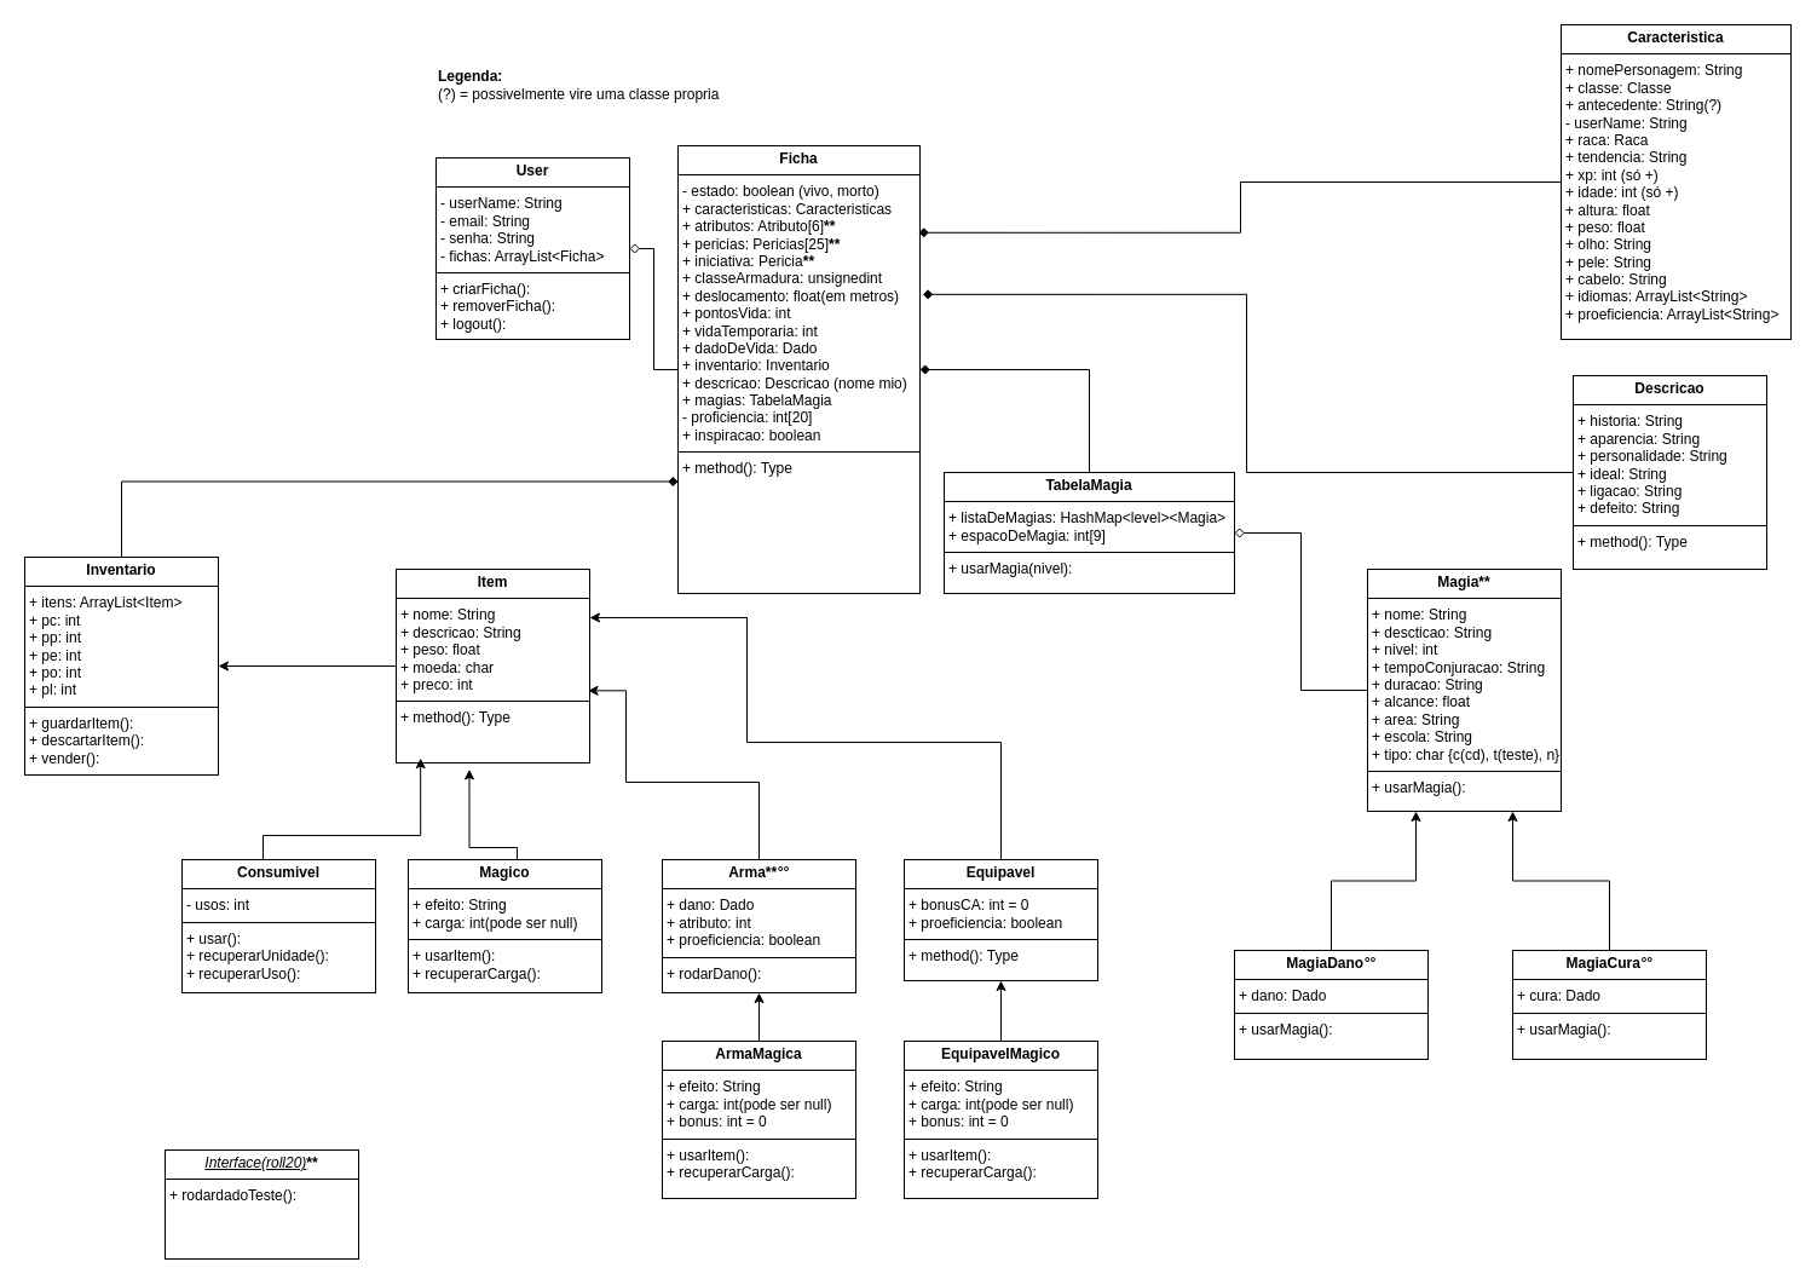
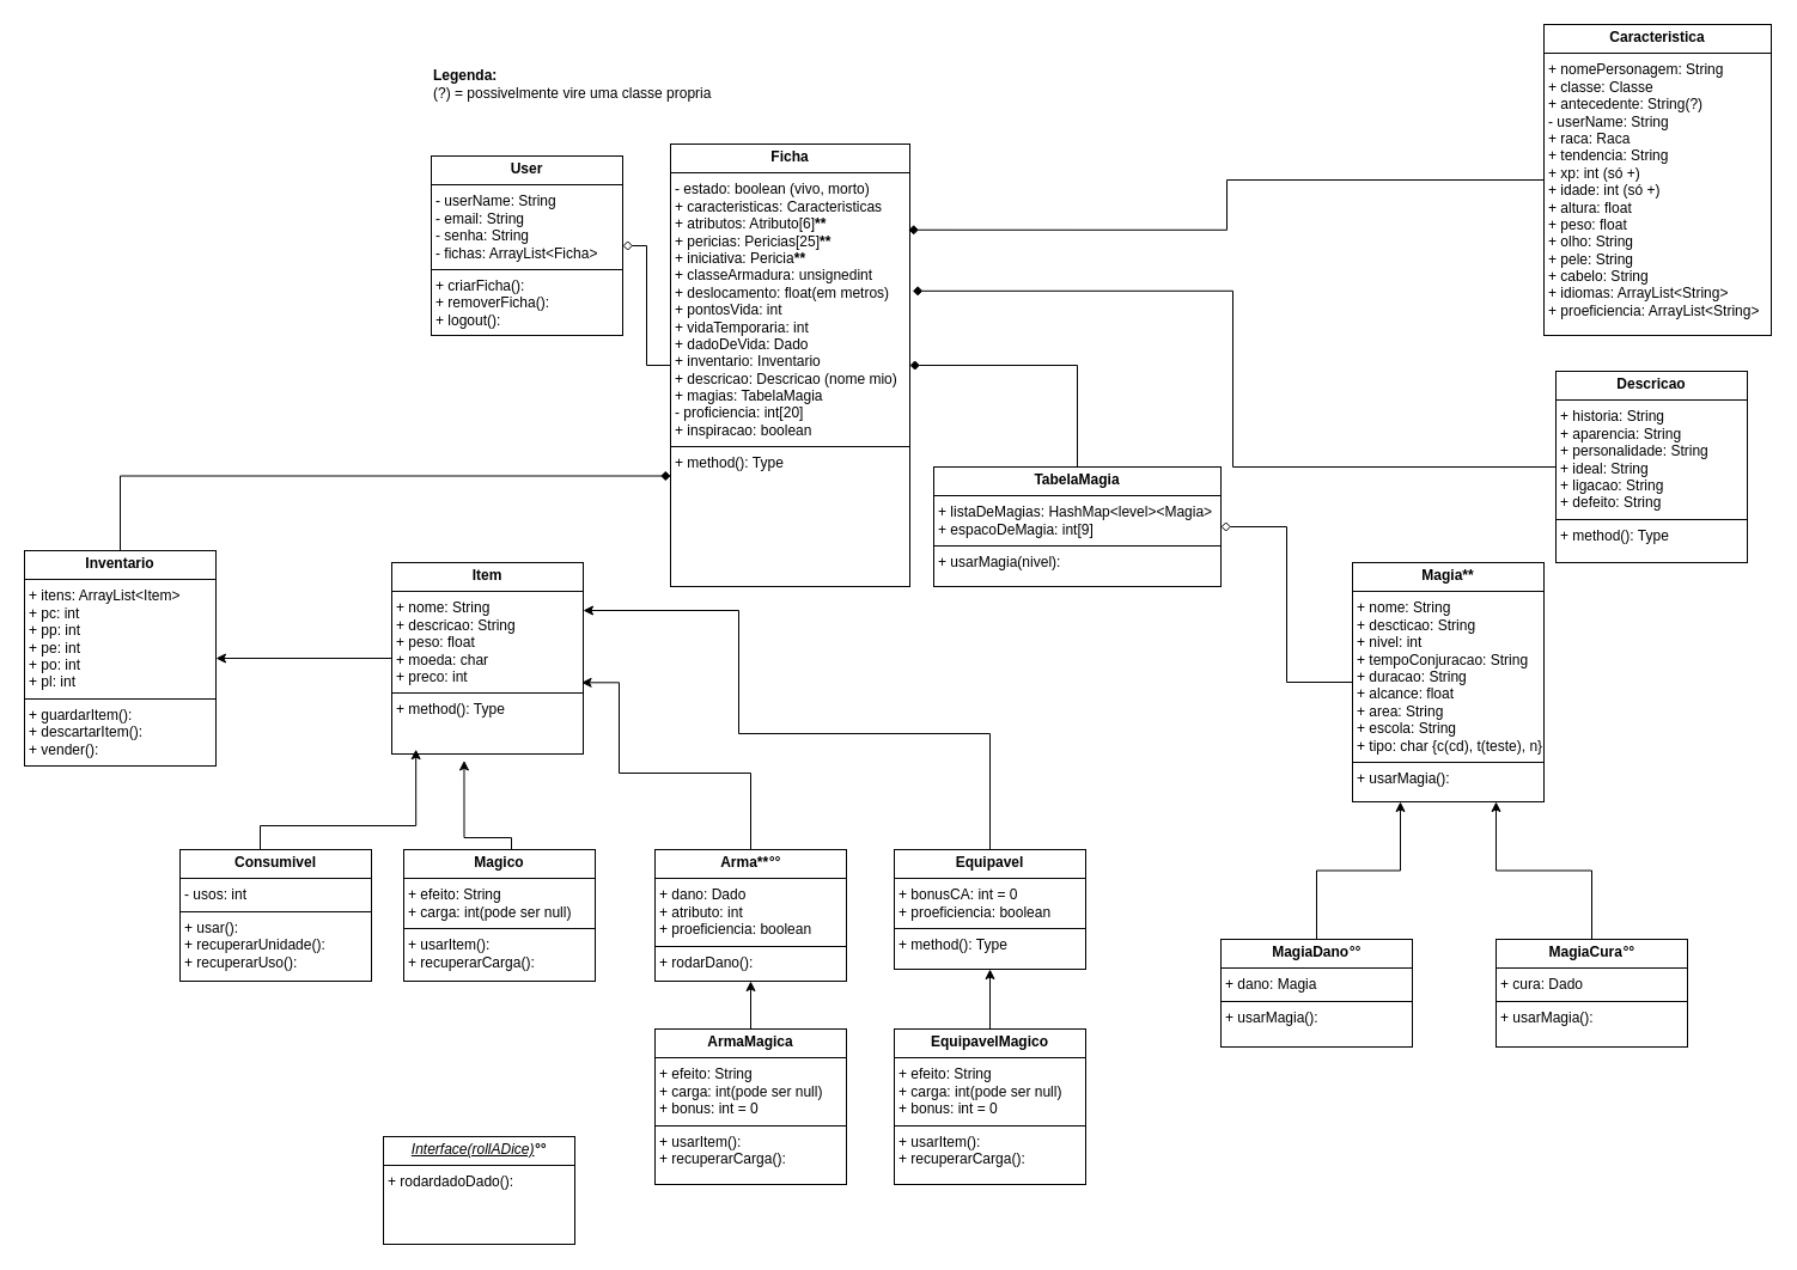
- <mxCell id="28" value="&lt;p style=&quot;margin:0px;margin-top:4px;text-align:center;&quot;&gt;&lt;b&gt;MagiaDano&lt;/b&gt;&lt;i style=&quot;background-color: transparent; color: light-dark(rgb(0, 0, 0), rgb(255, 255, 255));&quot;&gt;&lt;b&gt;°°&lt;/b&gt;&lt;/i&gt;&lt;/p&gt;&lt;hr size=&quot;1&quot; style=&quot;border-style:solid;&quot;&gt;&lt;p style=&quot;margin:0px;margin-left:4px;&quot;&gt;+ dano: Dado&lt;/p&gt;&lt;hr size=&quot;1&quot; style=&quot;border-style:solid;&quot;&gt;&lt;p style=&quot;margin:0px;margin-left:4px;&quot;&gt;+ usarMagia():&amp;nbsp;&lt;/p&gt;" style="verticalAlign=top;align=left;overflow=fill;html=1;whiteSpace=wrap;" parent="1" vertex="1"><mxGeometry x="1020" y="785" width="160" height="90" as="geometry" /></mxCell>
+ <mxCell id="28" value="&lt;p style=&quot;margin:0px;margin-top:4px;text-align:center;&quot;&gt;&lt;b&gt;MagiaDano&lt;/b&gt;&lt;i style=&quot;background-color: transparent; color: light-dark(rgb(0, 0, 0), rgb(255, 255, 255));&quot;&gt;&lt;b&gt;°°&lt;/b&gt;&lt;/i&gt;&lt;/p&gt;&lt;hr size=&quot;1&quot; style=&quot;border-style:solid;&quot;&gt;&lt;p style=&quot;margin:0px;margin-left:4px;&quot;&gt;+ dano: Magia&lt;/p&gt;&lt;hr size=&quot;1&quot; style=&quot;border-style:solid;&quot;&gt;&lt;p style=&quot;margin:0px;margin-left:4px;&quot;&gt;+ usarMagia():&amp;nbsp;&lt;/p&gt;" style="verticalAlign=top;align=left;overflow=fill;html=1;whiteSpace=wrap;" parent="1" vertex="1"><mxGeometry x="1020" y="785" width="160" height="90" as="geometry" /></mxCell>
- <mxCell id="33" value="&lt;p style=&quot;margin:0px;margin-top:4px;text-align:center;&quot;&gt;&lt;i style=&quot;text-decoration-line: underline;&quot;&gt;Interface(roll20)&lt;/i&gt;&lt;b&gt;**&lt;/b&gt;&lt;/p&gt;&lt;hr size=&quot;1&quot; style=&quot;border-style:solid;&quot;&gt;&lt;p style=&quot;margin:0px;margin-left:4px;&quot;&gt;+ rodardadoTeste():&lt;/p&gt;&lt;p style=&quot;margin:0px;margin-left:4px;&quot;&gt;&lt;br&gt;&lt;/p&gt;" style="verticalAlign=top;align=left;overflow=fill;html=1;whiteSpace=wrap;" parent="1" vertex="1"><mxGeometry x="136" y="950" width="160" height="90" as="geometry" /></mxCell>
+ <mxCell id="36" value="&lt;p style=&quot;margin:0px;margin-top:4px;text-align:center;&quot;&gt;&lt;i style=&quot;&quot;&gt;&lt;u&gt;Interface(rollADice)&lt;/u&gt;&lt;b style=&quot;&quot;&gt;°°&lt;/b&gt;&lt;/i&gt;&lt;/p&gt;&lt;hr size=&quot;1&quot; style=&quot;border-style:solid;&quot;&gt;&lt;p style=&quot;margin:0px;margin-left:4px;&quot;&gt;+ rodardadoDado():&lt;/p&gt;&lt;p style=&quot;margin:0px;margin-left:4px;&quot;&gt;&lt;br&gt;&lt;/p&gt;" style="verticalAlign=top;align=left;overflow=fill;html=1;whiteSpace=wrap;" parent="1" vertex="1"><mxGeometry y="950" width="160" height="90" as="geometry" x="320" /></mxCell>
